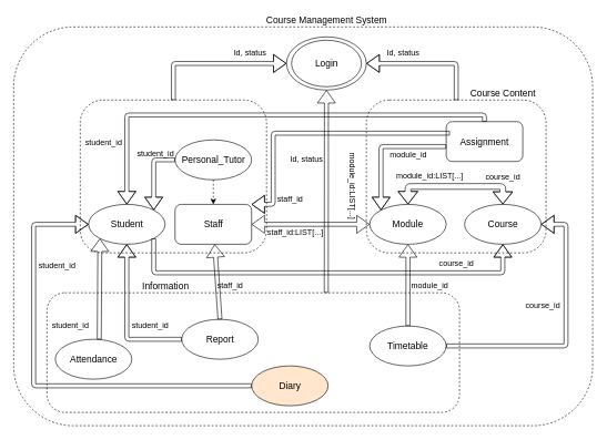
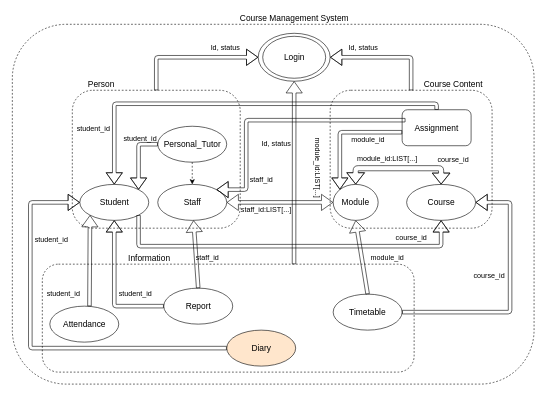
+ <mxCell id="15" value="Person" style="text;html=1;resizable=0;autosize=1;align=center;verticalAlign=middle;points=[];fillColor=none;strokeColor=none;rounded=0;fontSize=14;" vertex="1" parent="1"><mxGeometry x="137.5" y="130" width="60" height="20" as="geometry" /></mxCell>
- <mxCell id="8" value="Staff" style="whiteSpace=wrap;html=1;fontSize=14;strokeWidth=1;rounded=1;" vertex="1" parent="1"><mxGeometry x="262.5" y="307" width="115" height="60" as="geometry" /></mxCell>
+ <mxCell id="8" value="Staff" style="ellipse;whiteSpace=wrap;html=1;fontSize=14;strokeWidth=1;" vertex="1" parent="1"><mxGeometry x="262.5" y="307" width="115" height="60" as="geometry" /></mxCell>
- <mxCell id="12" value="Module" style="ellipse;whiteSpace=wrap;html=1;fontSize=14;strokeWidth=1;" vertex="1" parent="1"><mxGeometry x="555" y="307" width="115" height="60" as="geometry" /></mxCell>
+ <mxCell id="12" value="Module" style="ellipse;whiteSpace=wrap;html=1;fontSize=14;strokeWidth=1;" vertex="1" parent="1"><mxGeometry x="555" y="307" width="75" height="60" as="geometry" /></mxCell>
- <mxCell id="11" value="Course" style="ellipse;whiteSpace=wrap;html=1;fontSize=14;strokeWidth=1;" vertex="1" parent="1"><mxGeometry x="697.5" y="307" width="115" height="60" as="geometry" /></mxCell>
+ <mxCell id="11" value="Course" style="ellipse;whiteSpace=wrap;html=1;fontSize=14;strokeWidth=1;" vertex="1" parent="1"><mxGeometry x="677.5" y="307" width="115" height="60" as="geometry" /></mxCell>
